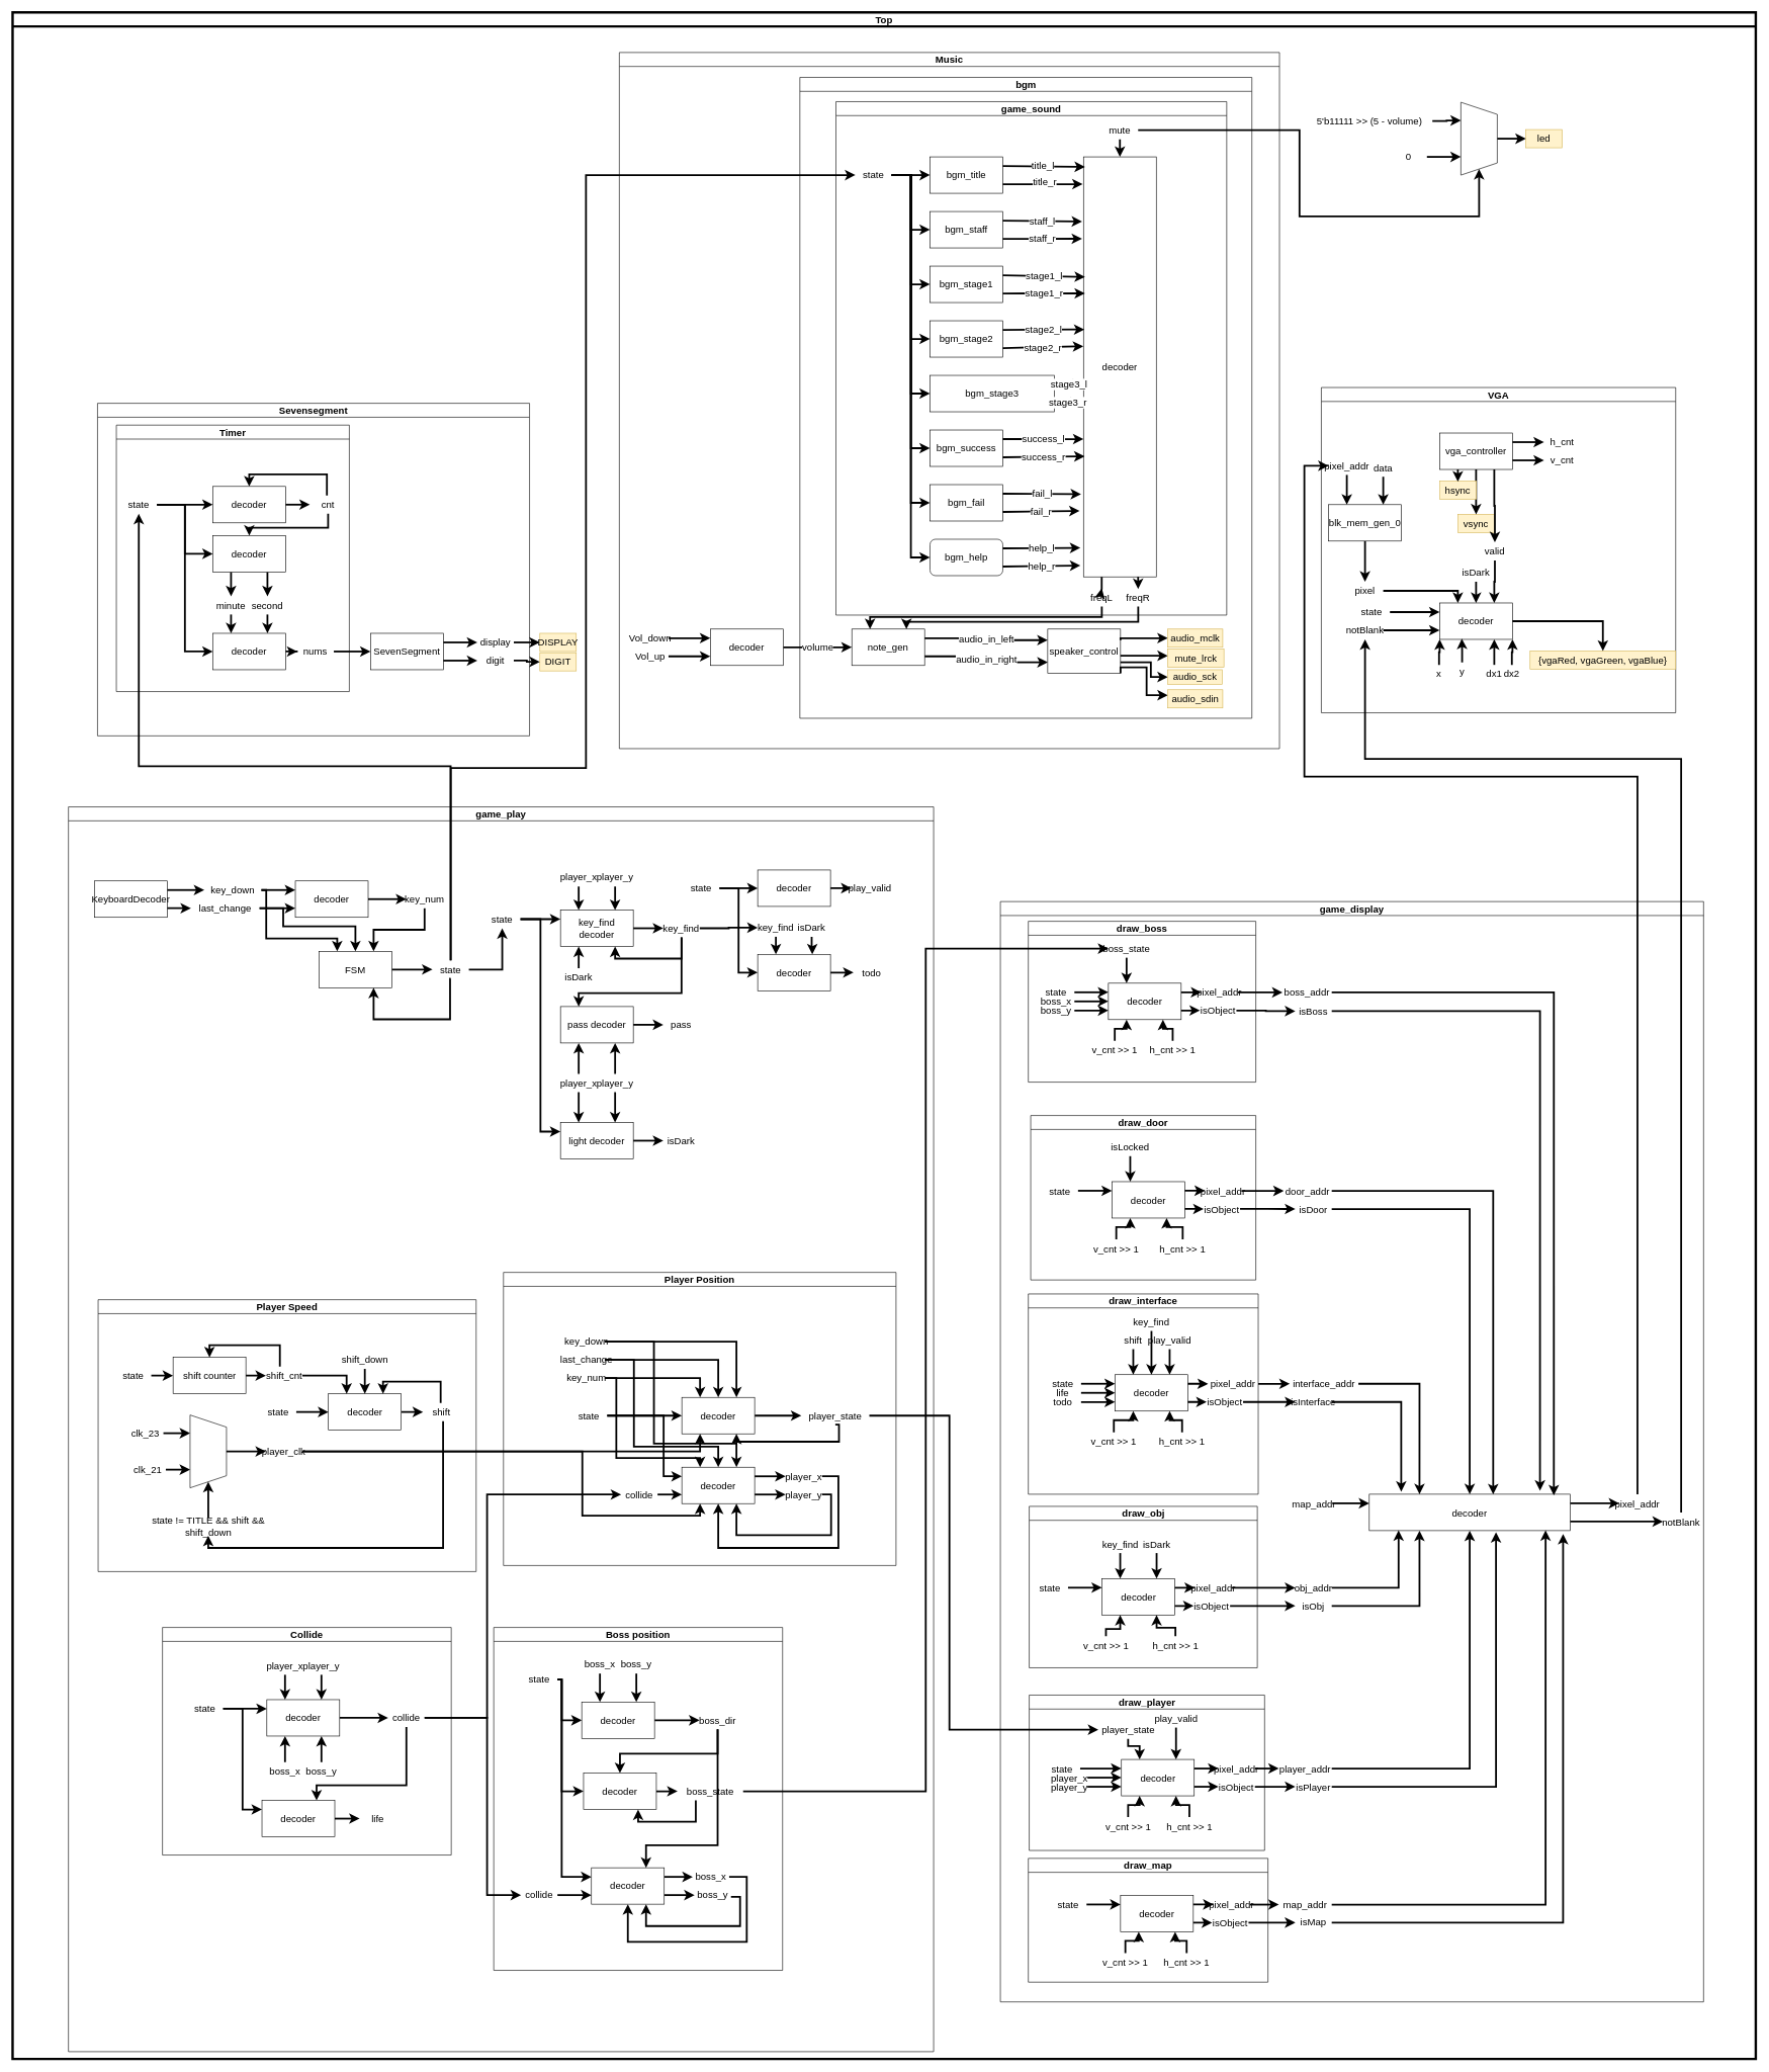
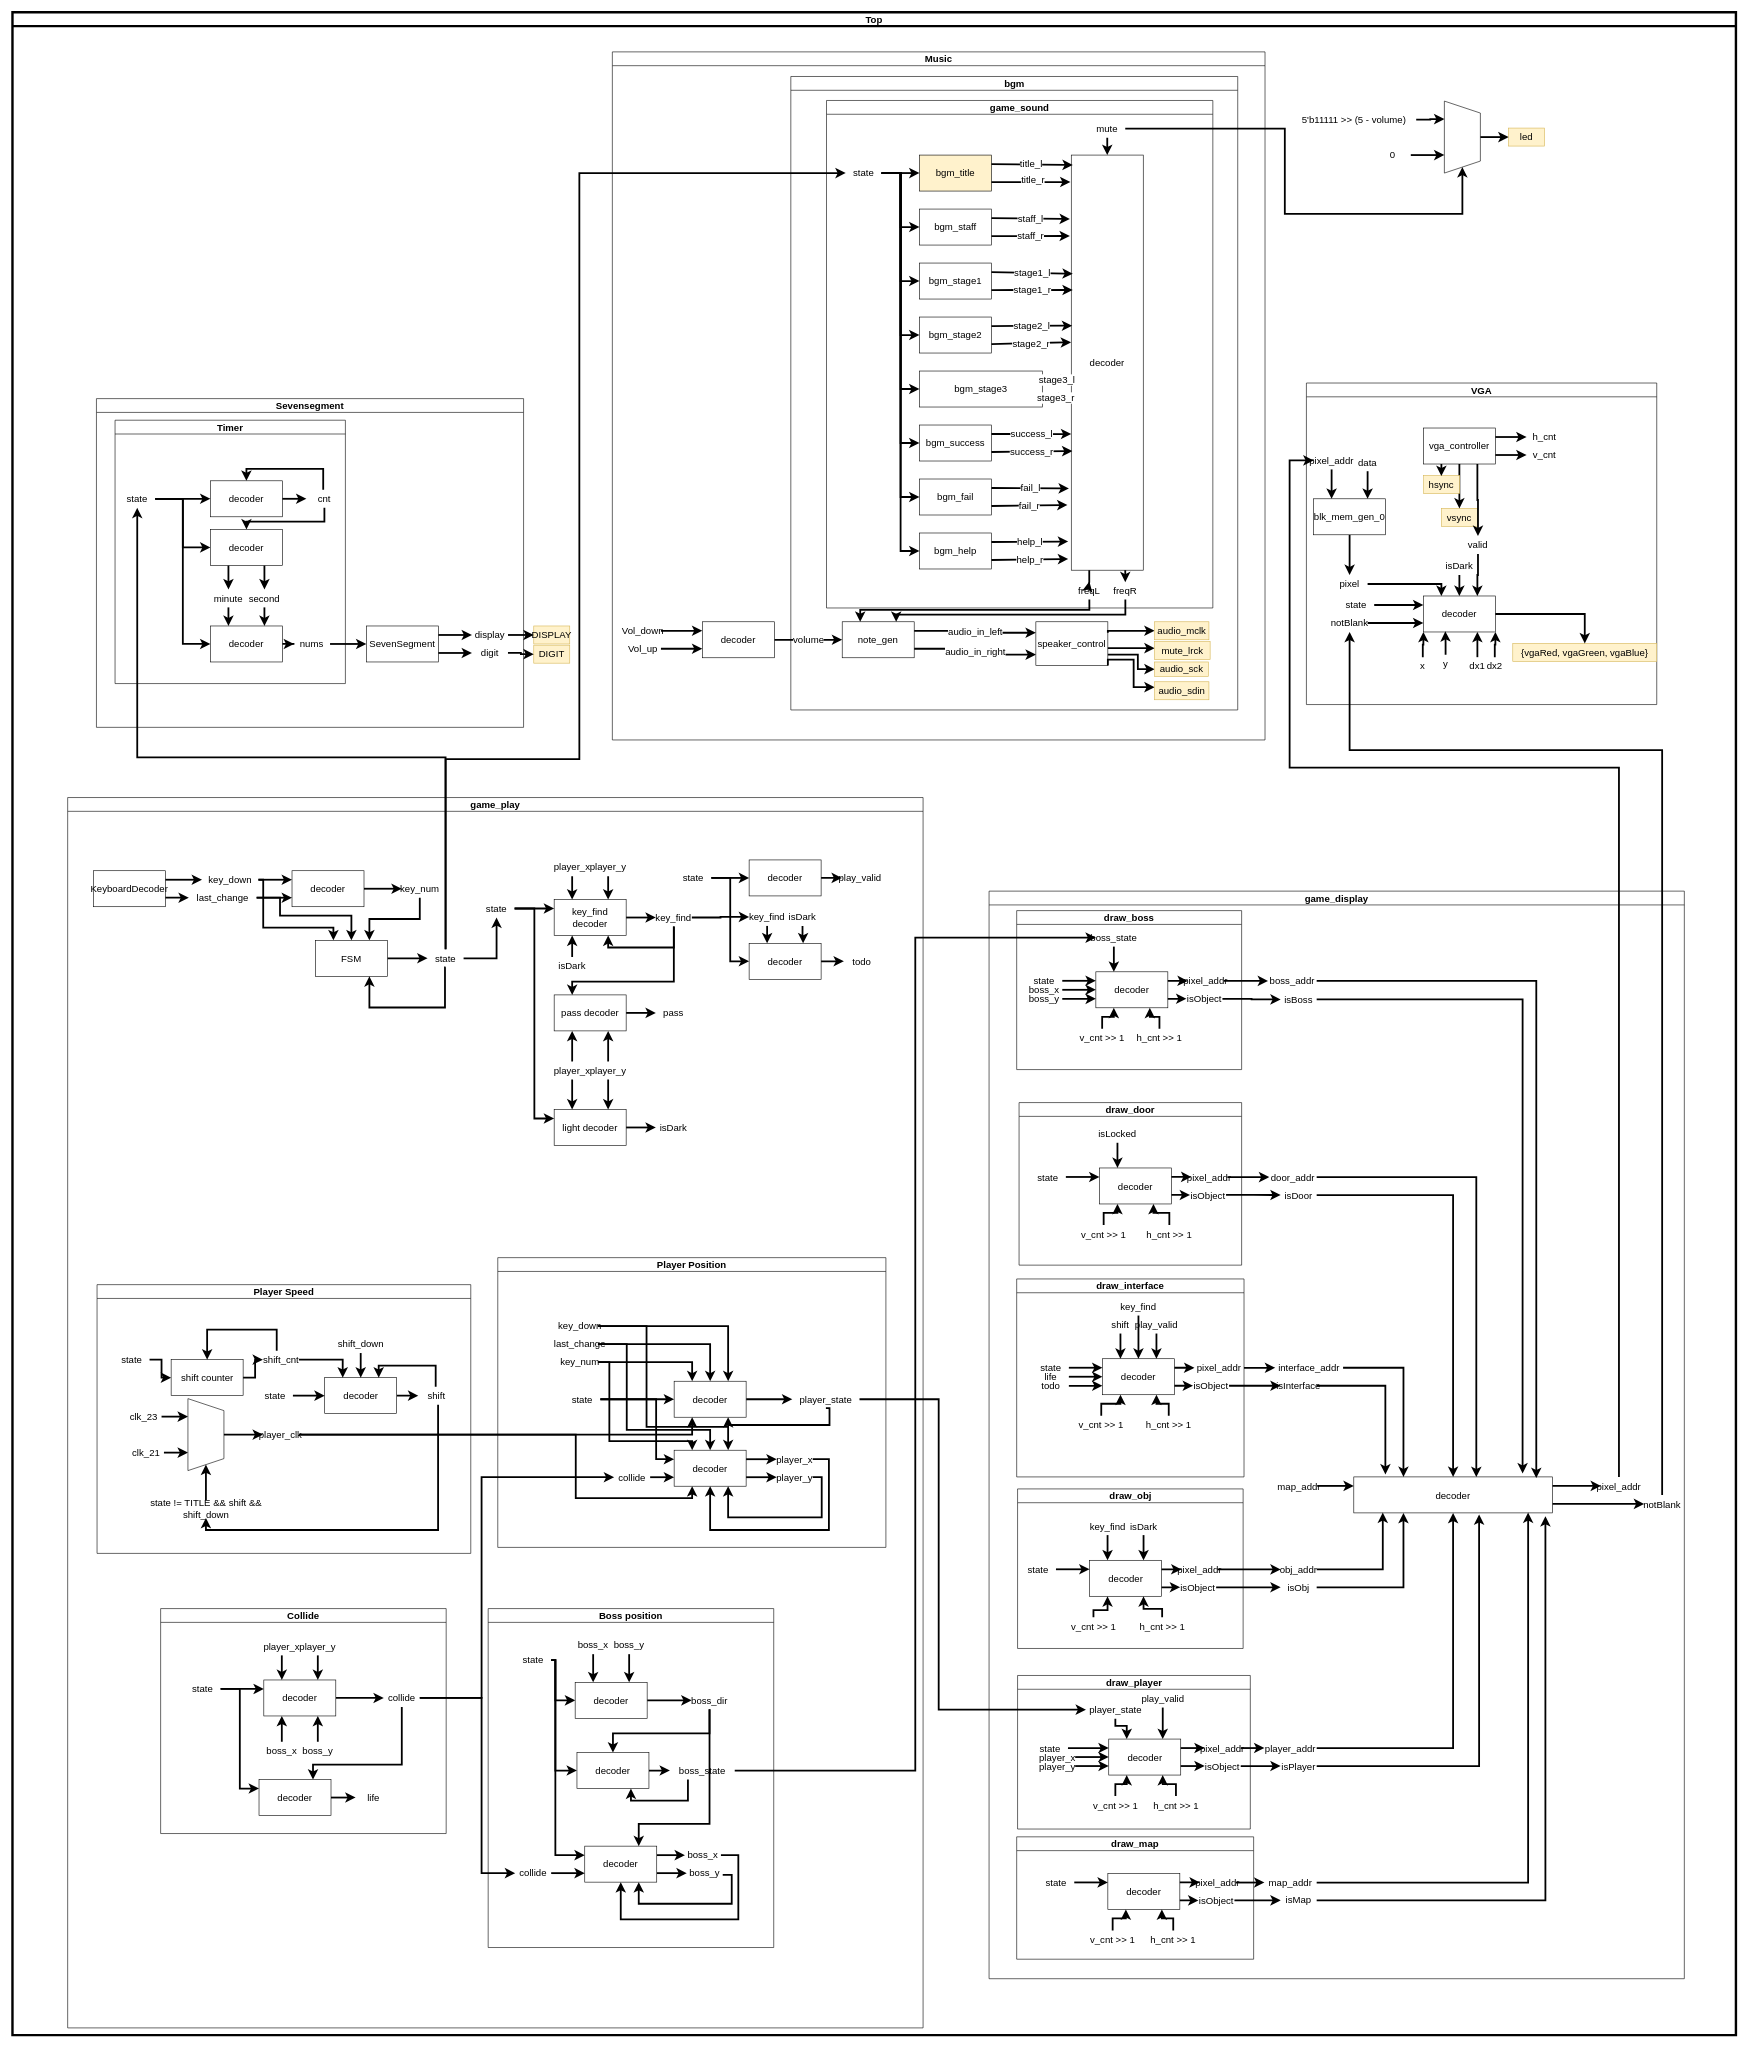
- <mxCell id="23" value="bgm_title" style="rounded=0;whiteSpace=wrap;html=1;fontSize=16;" parent="22" vertex="1"><mxGeometry x="155" y="91" width="120" height="60" as="geometry" /></mxCell>
+ <mxCell id="23" value="bgm_title" style="rounded=0;whiteSpace=wrap;html=1;fontSize=16;fillColor=#fff2cc;" parent="22" vertex="1"><mxGeometry x="155" y="91" width="120" height="60" as="geometry" /></mxCell>
- <mxCell id="30" value="bgm_help" style="whiteSpace=wrap;html=1;fontSize=16;rounded=1;" parent="22" vertex="1"><mxGeometry x="155" y="721" width="120" height="60" as="geometry" /></mxCell>
+ <mxCell id="30" value="bgm_help" style="rounded=0;whiteSpace=wrap;html=1;fontSize=16;" parent="22" vertex="1"><mxGeometry x="155" y="721" width="120" height="60" as="geometry" /></mxCell>
- <mxCell id="169" value="shift counter" style="rounded=0;whiteSpace=wrap;html=1;strokeColor=default;align=center;verticalAlign=middle;fontFamily=Helvetica;fontSize=16;fontColor=default;startSize=23;fillColor=default;" parent="168" vertex="1"><mxGeometry x="123.5" y="95" width="120" height="60" as="geometry" /></mxCell>
+ <mxCell id="169" value="shift counter" style="rounded=0;whiteSpace=wrap;html=1;strokeColor=default;align=center;verticalAlign=middle;fontFamily=Helvetica;fontSize=16;fontColor=default;startSize=23;fillColor=default;" parent="168" vertex="1"><mxGeometry x="123.5" y="125" width="120" height="60" as="geometry" /></mxCell>
